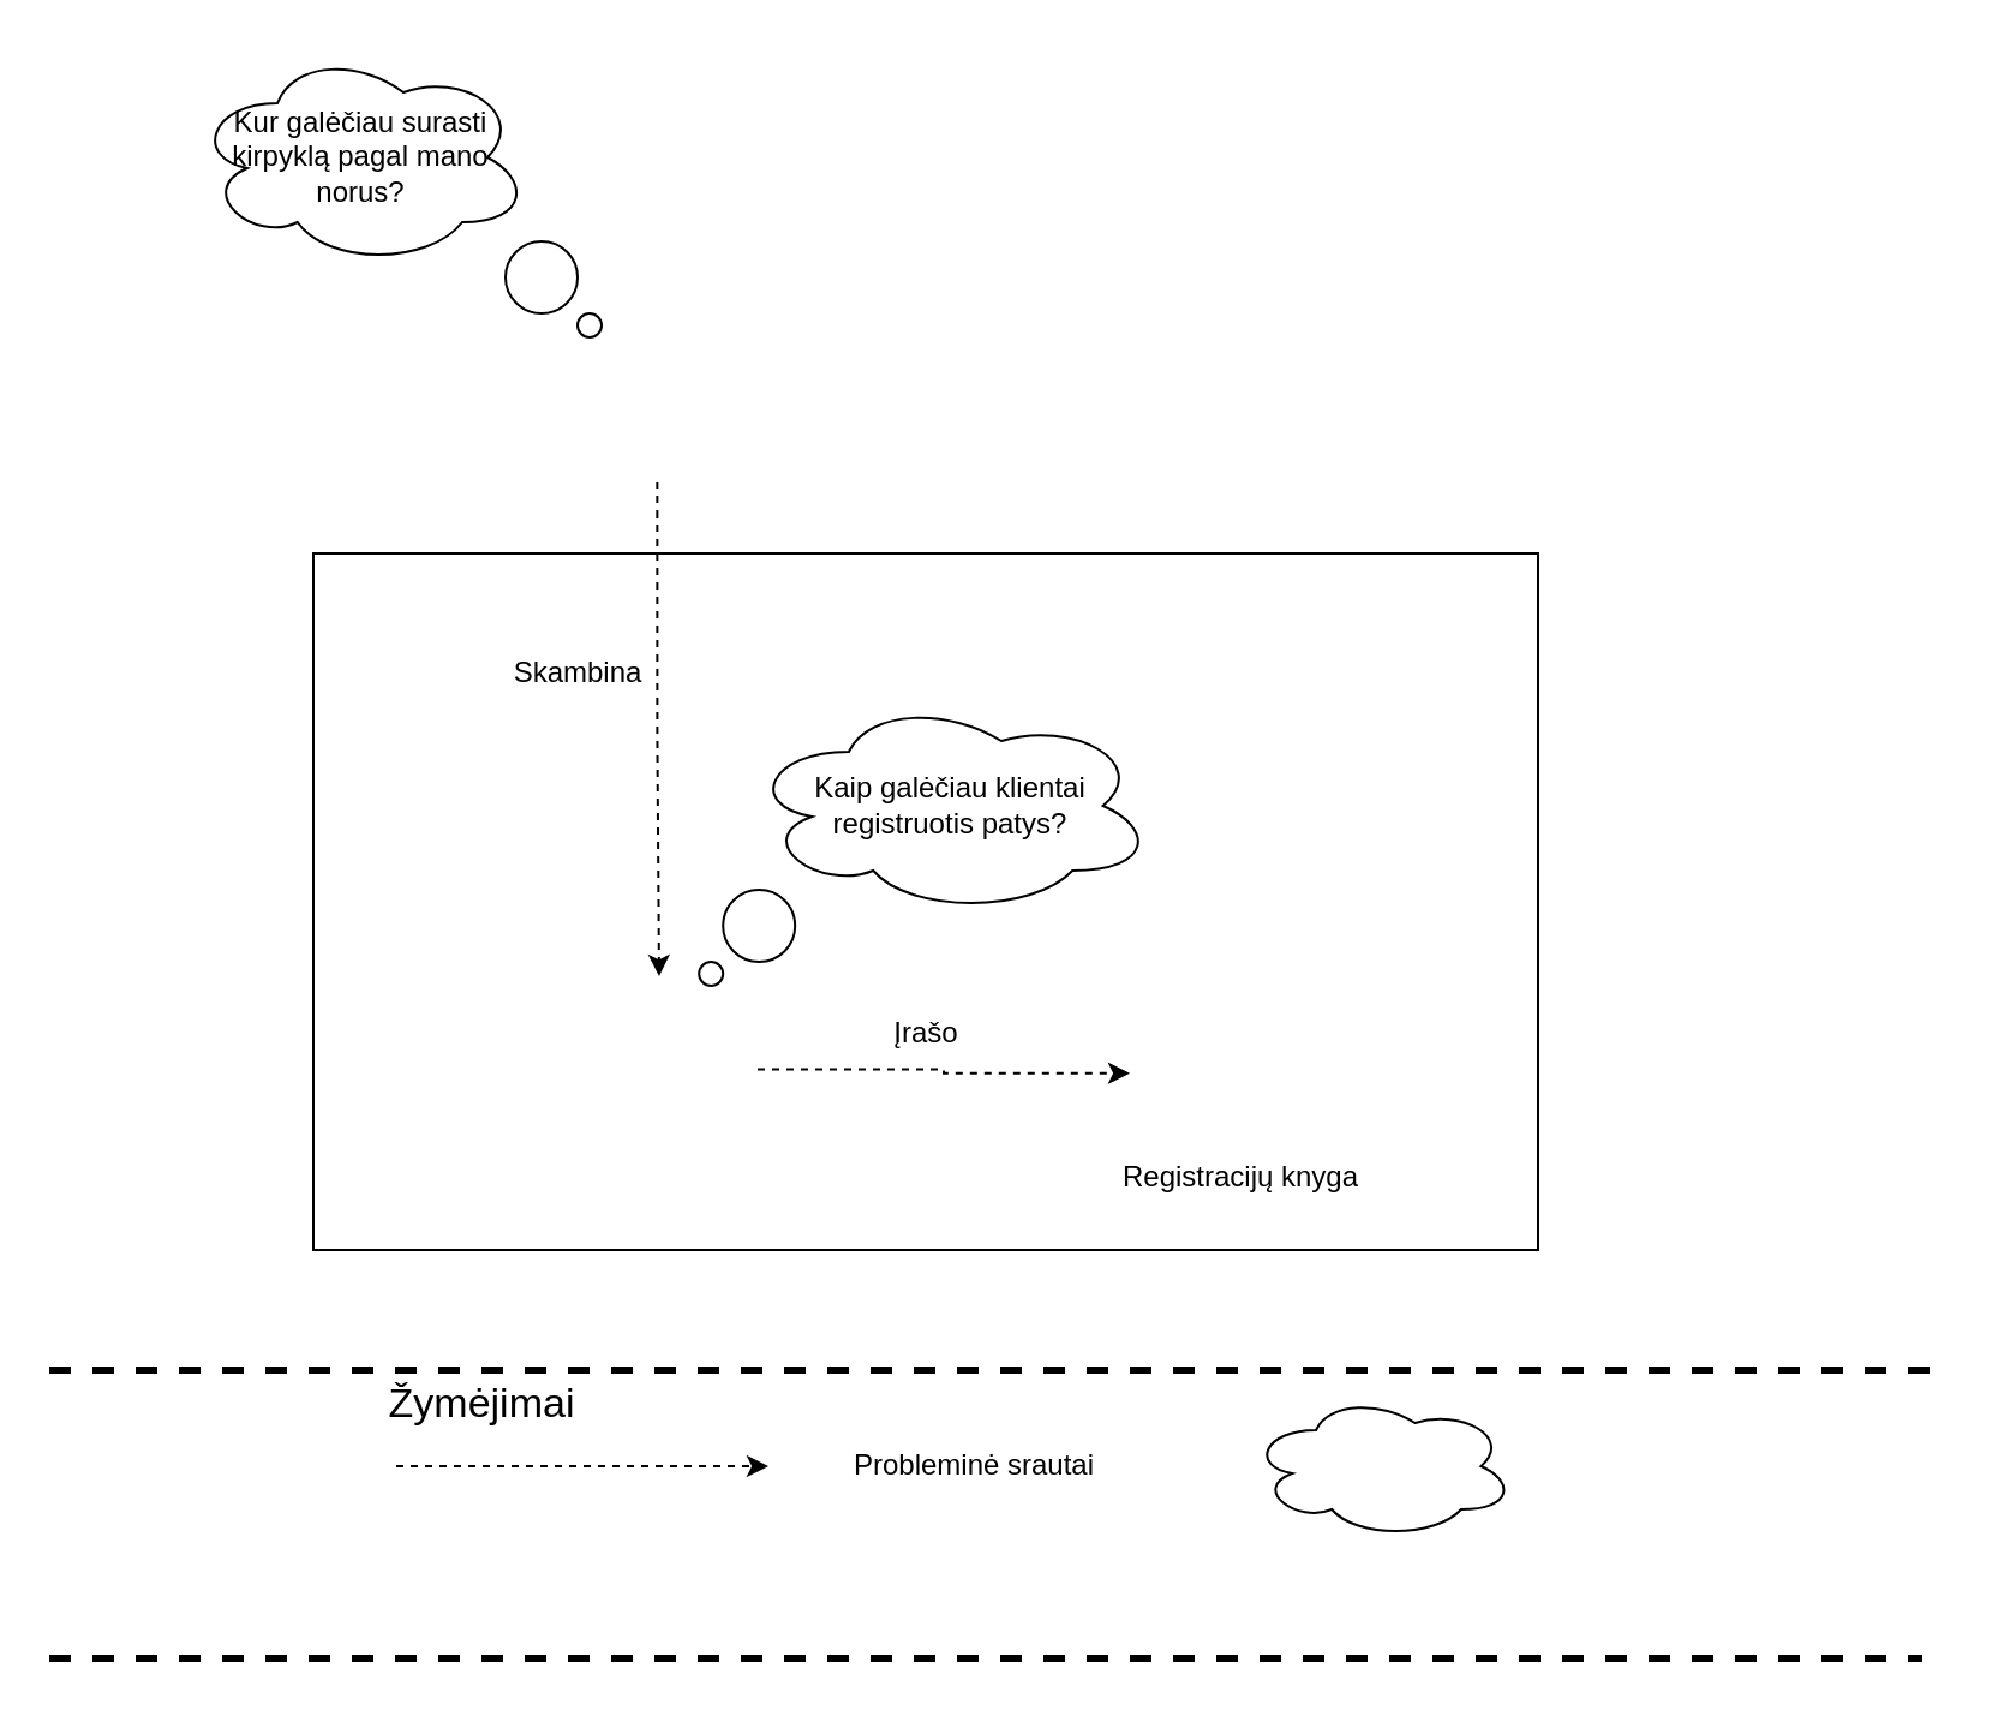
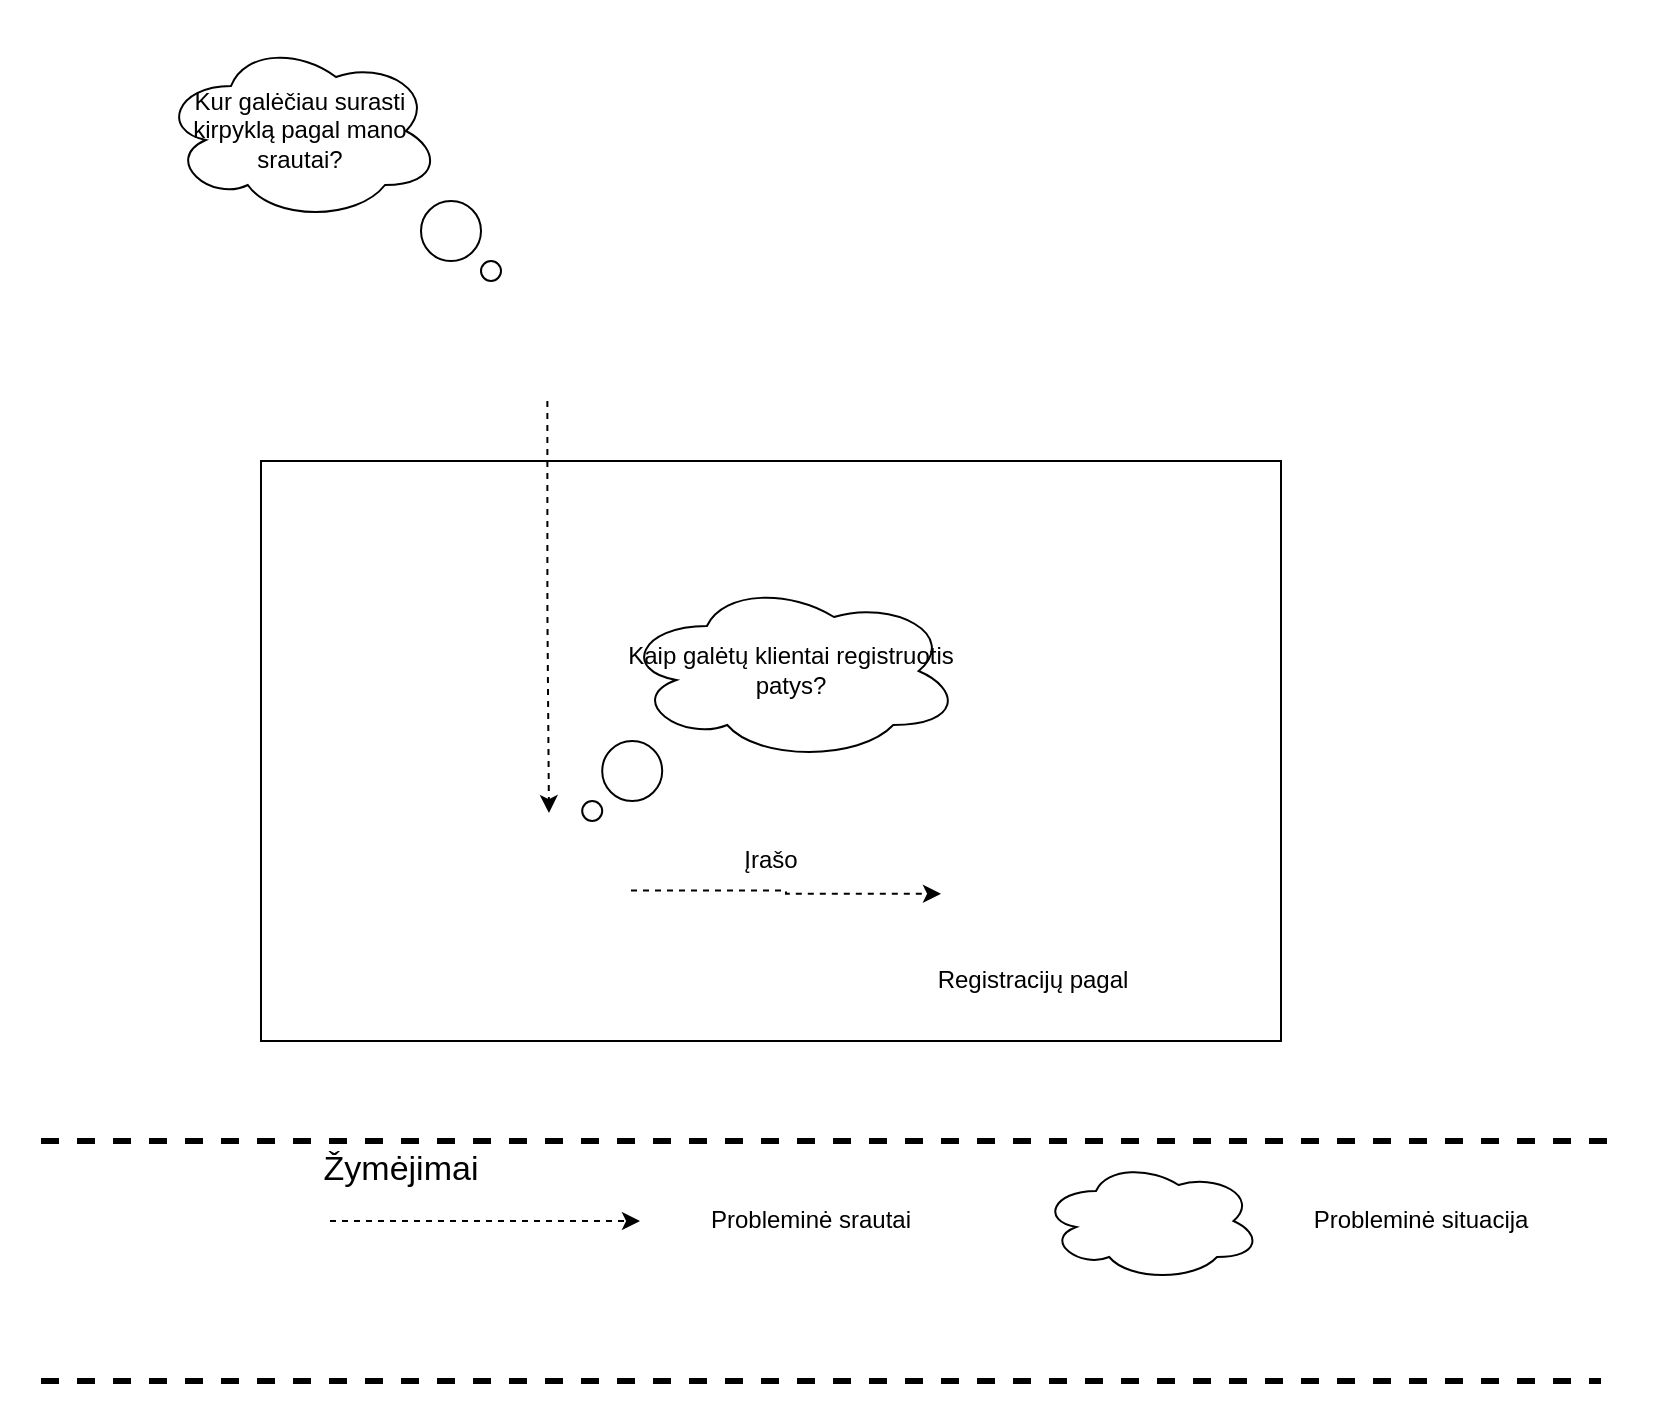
- <mxCell id="6" value="Kur galėčiau surasti kirpyklą pagal mano norus?" style="ellipse;shape=cloud;whiteSpace=wrap;html=1;" vertex="1" parent="1"><mxGeometry x="80" y="20" width="140" height="90" as="geometry" /></mxCell>
+ <mxCell id="6" value="Kur galėčiau surasti kirpyklą pagal mano srautai?" style="ellipse;shape=cloud;whiteSpace=wrap;html=1;" vertex="1" parent="1"><mxGeometry x="80" y="20" width="140" height="90" as="geometry" /></mxCell>
- <mxCell id="11" value="Skambina" style="text;html=1;align=center;verticalAlign=middle;resizable=0;points=[];autosize=1;strokeColor=none;fillColor=none;" vertex="1" parent="1"><mxGeometry x="200" y="270" width="80" height="20" as="geometry" /></mxCell>
- <mxCell id="13" value="Kaip galėčiau klientai registruotis patys?" style="ellipse;shape=cloud;whiteSpace=wrap;html=1;" vertex="1" parent="1"><mxGeometry x="310.6" y="290" width="169.4" height="90" as="geometry" /></mxCell>
+ <mxCell id="13" value="Kaip galėtų klientai registruotis patys?" style="ellipse;shape=cloud;whiteSpace=wrap;html=1;" vertex="1" parent="1"><mxGeometry x="310.6" y="290" width="169.4" height="90" as="geometry" /></mxCell>
- <mxCell id="10" value="Registracijų knyga" style="text;html=1;align=center;verticalAlign=middle;resizable=0;points=[];autosize=1;strokeColor=none;fillColor=none;" vertex="1" parent="1"><mxGeometry x="450.6" y="479.6" width="130" height="20" as="geometry" /></mxCell>
+ <mxCell id="10" value="Registracijų pagal" style="text;html=1;align=center;verticalAlign=middle;resizable=0;points=[];autosize=1;strokeColor=none;fillColor=none;" vertex="1" parent="1"><mxGeometry x="450.6" y="479.6" width="130" height="20" as="geometry" /></mxCell>
+ <mxCell id="25" value="Probleminė situacija" style="text;html=1;align=center;verticalAlign=middle;resizable=0;points=[];autosize=1;strokeColor=none;fillColor=none;" vertex="1" parent="1"><mxGeometry x="640" y="600" width="140" height="20" as="geometry" /></mxCell>
